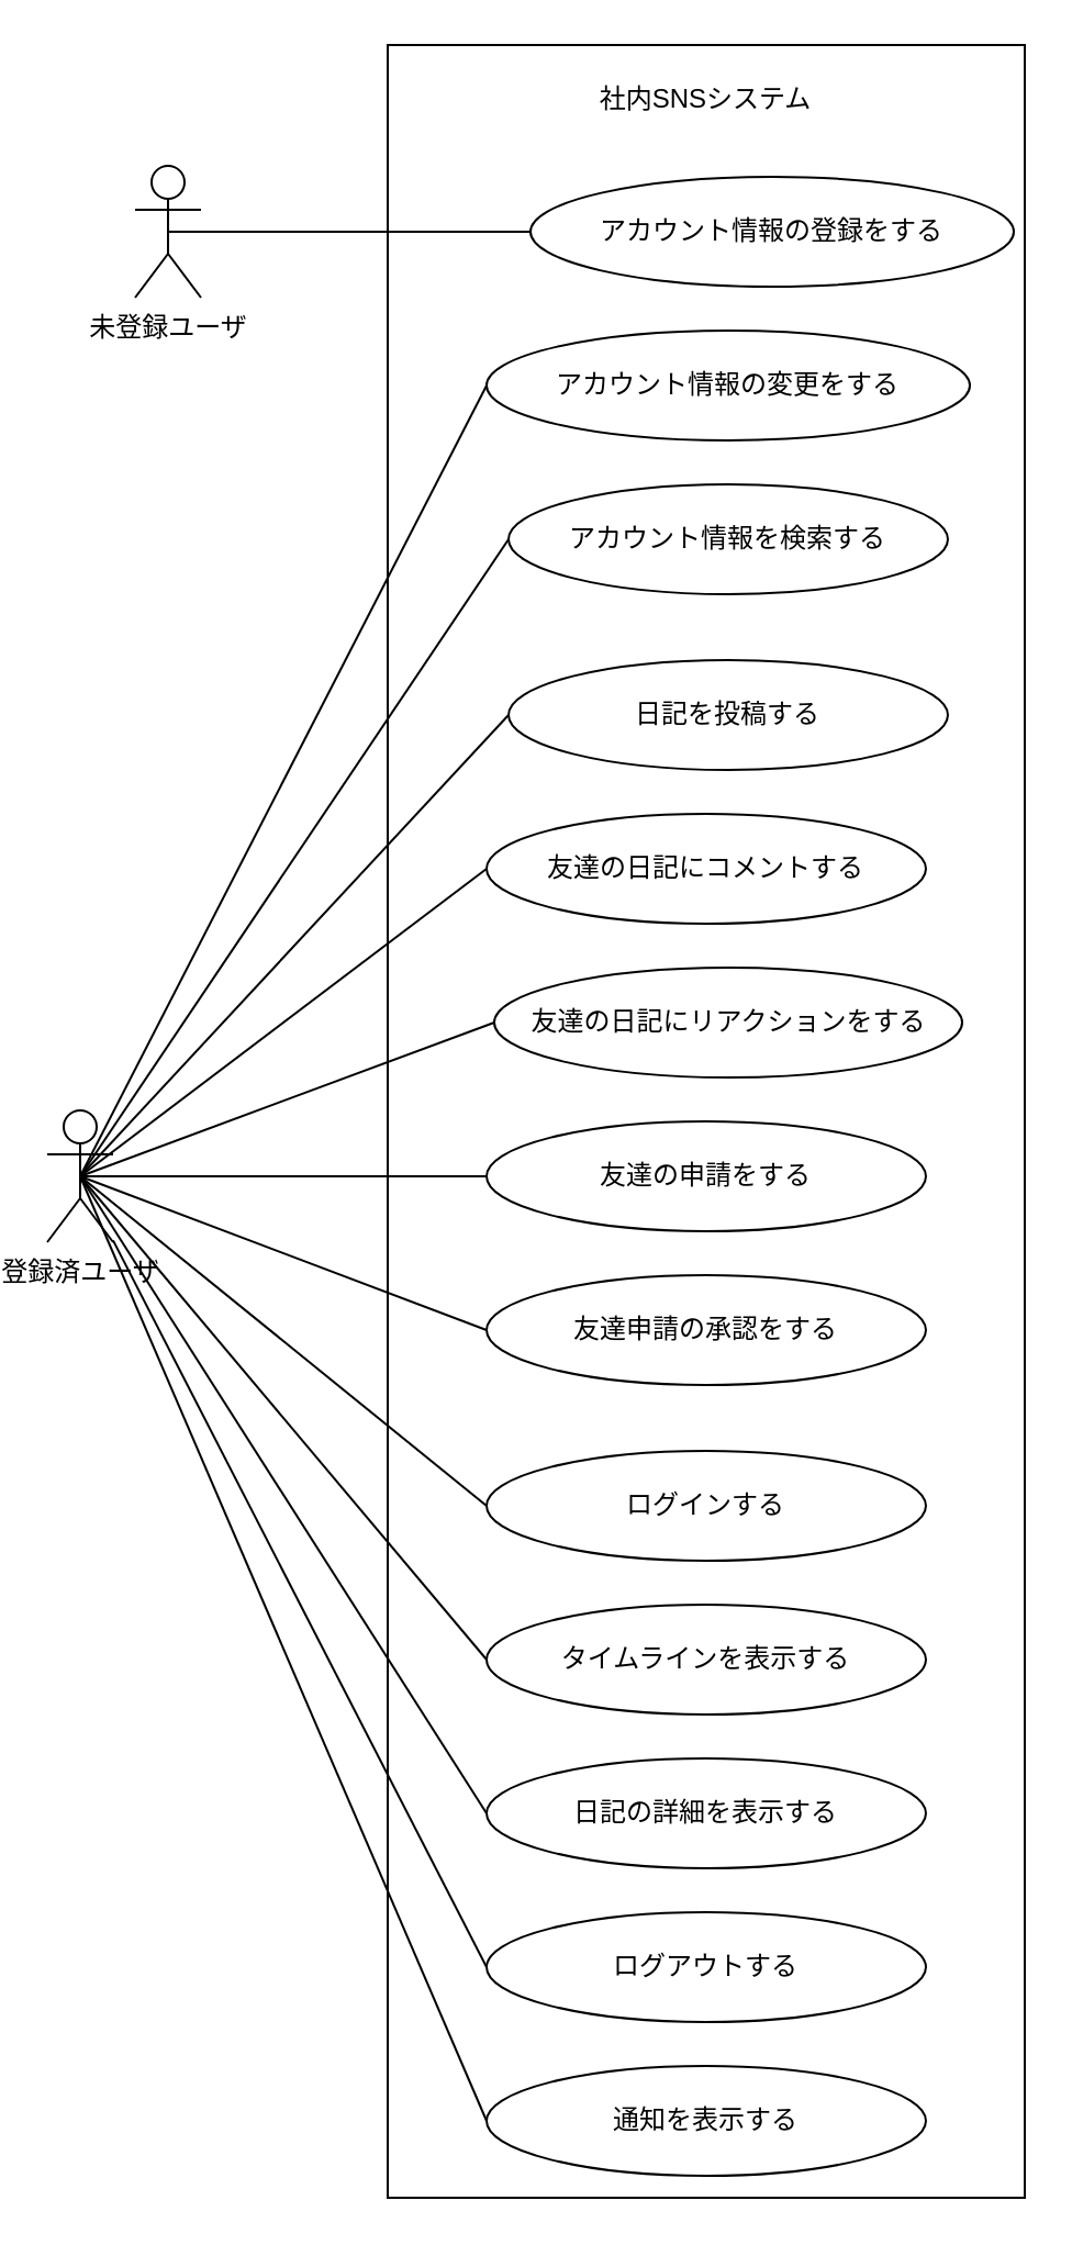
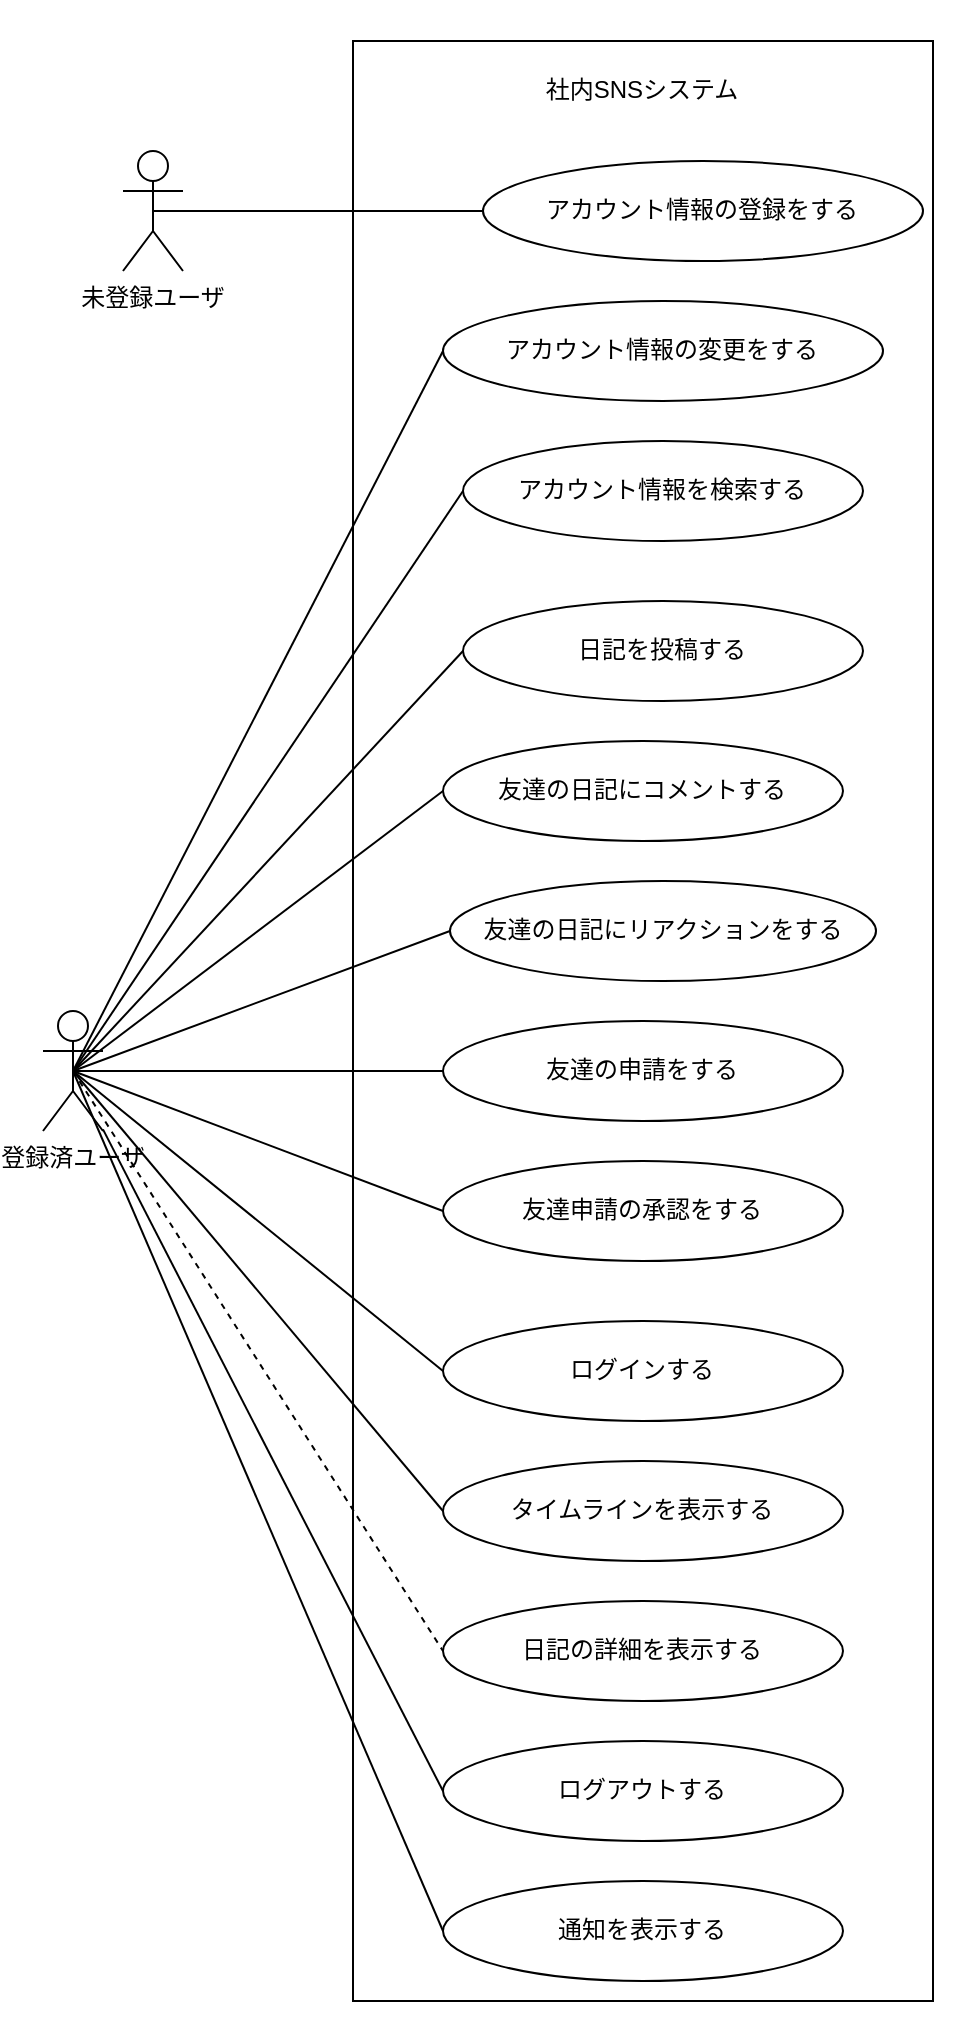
- <mxCell id="27" value="" style="endArrow=none;html=1;rounded=0;entryX=0;entryY=0.5;entryDx=0;entryDy=0;exitX=0.5;exitY=0.5;exitDx=0;exitDy=0;exitPerimeter=0;" parent="1" source="3" target="25" edge="1"><mxGeometry width="50" height="50" relative="1" as="geometry"><mxPoint x="60" y="470" as="sourcePoint" /><mxPoint x="193" y="800" as="targetPoint" /></mxGeometry></mxCell>
+ <mxCell id="27" value="" style="endArrow=none;html=1;rounded=0;entryX=0;entryY=0.5;entryDx=0;entryDy=0;exitX=0.5;exitY=0.5;exitDx=0;exitDy=0;exitPerimeter=0;dashed=1;" parent="1" source="3" target="25" edge="1"><mxGeometry width="50" height="50" relative="1" as="geometry"><mxPoint x="60" y="470" as="sourcePoint" /><mxPoint x="193" y="800" as="targetPoint" /></mxGeometry></mxCell>
